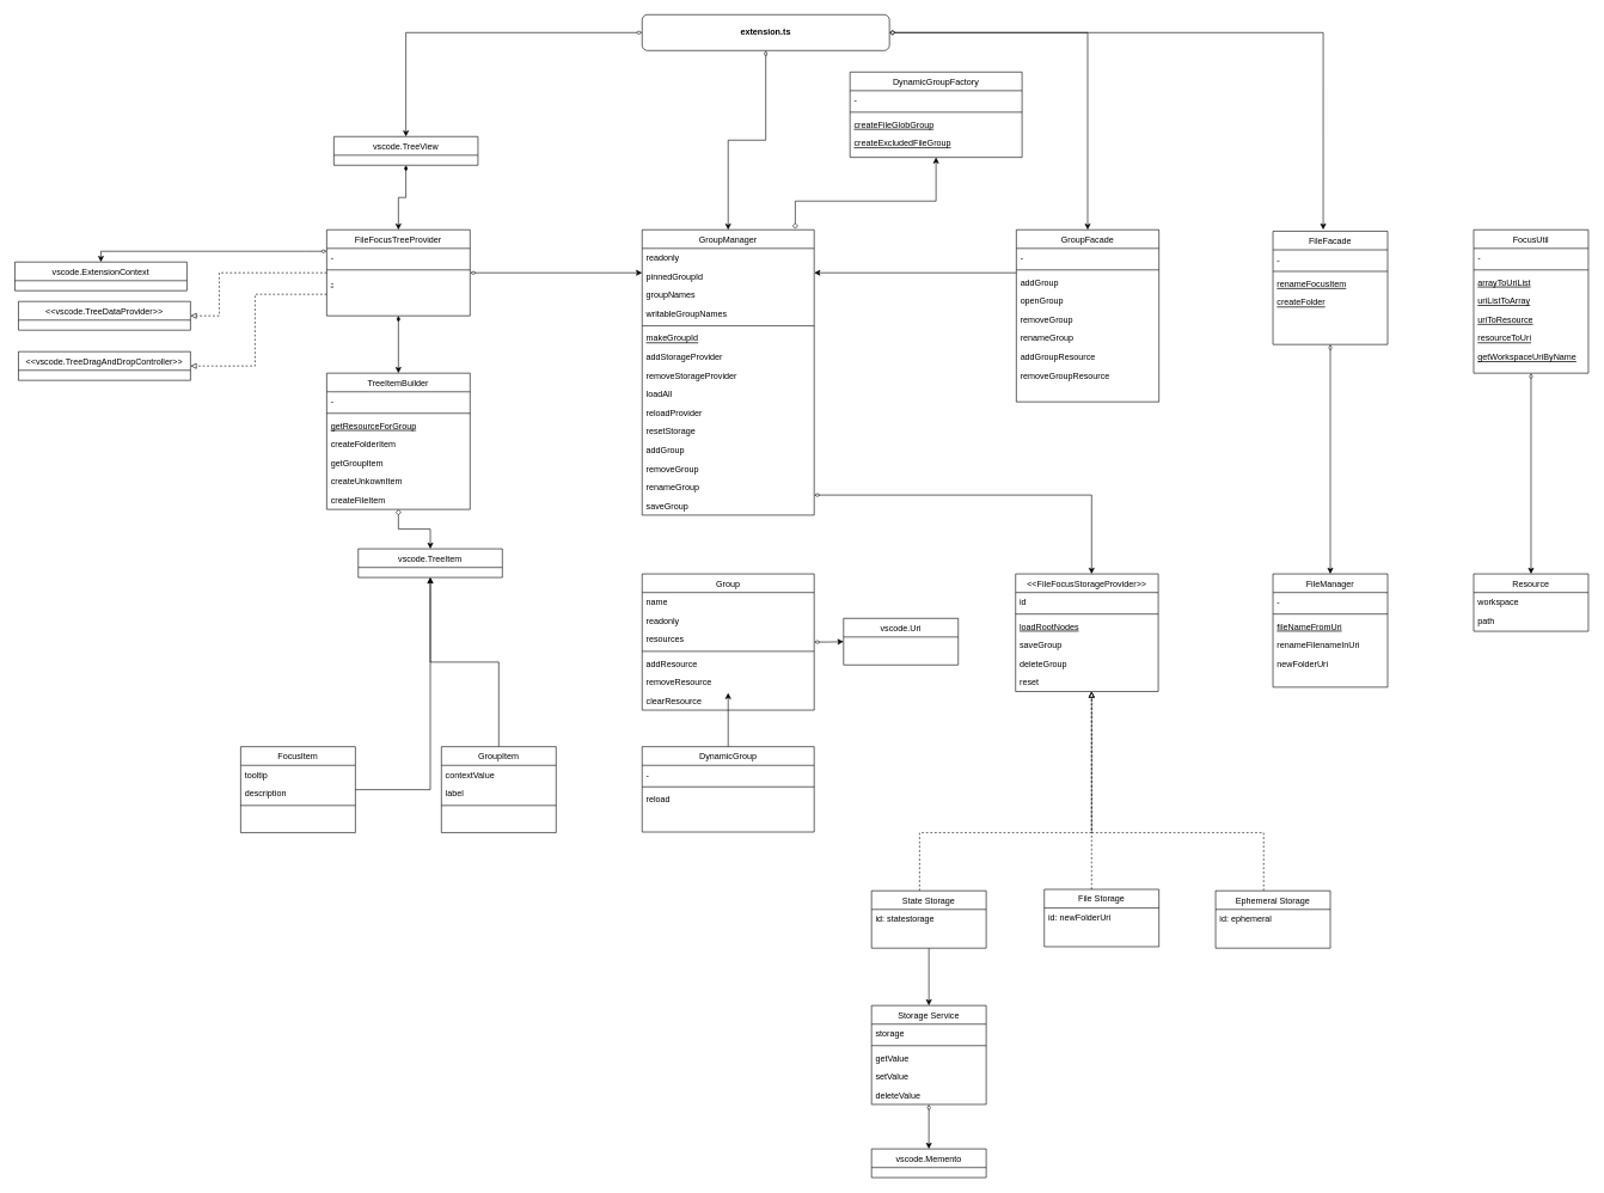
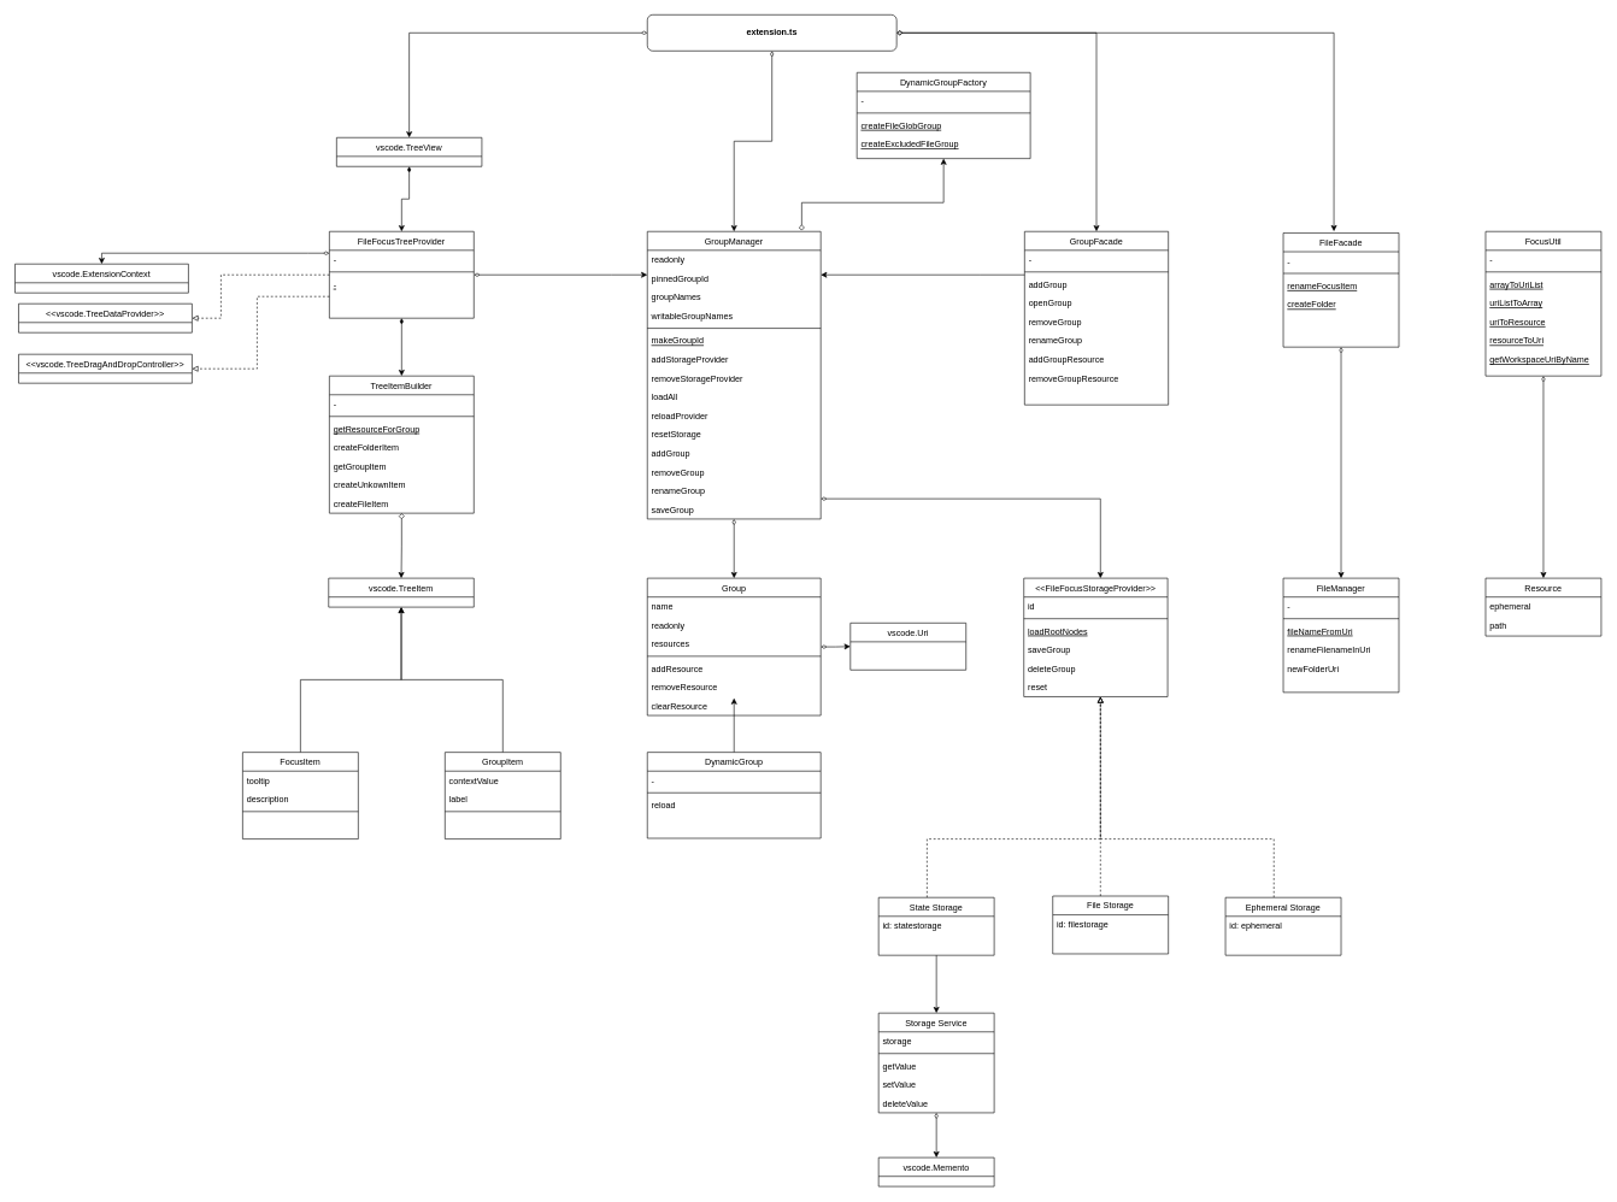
- <mxCell id="56" value="vscode.TreeItem" style="swimlane;fontStyle=0;align=center;verticalAlign=top;childLayout=stackLayout;horizontal=1;startSize=26;horizontalStack=0;resizeParent=1;resizeLast=0;collapsible=1;marginBottom=0;rounded=0;shadow=0;strokeWidth=1;" parent="1" vertex="1"><mxGeometry x="499" y="765" width="201" height="40" as="geometry"><mxRectangle x="130" y="380" width="160" height="26" as="alternateBounds" /></mxGeometry></mxCell>
+ <mxCell id="56" value="vscode.TreeItem" style="swimlane;fontStyle=0;align=center;verticalAlign=top;childLayout=stackLayout;horizontal=1;startSize=26;horizontalStack=0;resizeParent=1;resizeLast=0;collapsible=1;marginBottom=0;rounded=0;shadow=0;strokeWidth=1;" parent="1" vertex="1"><mxGeometry x="454" y="800" width="201" height="40" as="geometry"><mxRectangle x="130" y="380" width="160" height="26" as="alternateBounds" /></mxGeometry></mxCell>
+ <mxCell id="98" style="edgeStyle=orthogonalEdgeStyle;rounded=0;orthogonalLoop=1;jettySize=auto;html=1;startArrow=diamondThin;startFill=0;" parent="1" source="100" target="79" edge="1"><mxGeometry relative="1" as="geometry"><Array as="points"><mxPoint x="1085" y="659" /><mxPoint x="1085" y="659" /></Array></mxGeometry></mxCell>
- <mxCell id="117" value="workspace" style="text;align=left;verticalAlign=top;spacingLeft=4;spacingRight=4;overflow=hidden;rotatable=0;points=[[0,0.5],[1,0.5]];portConstraint=eastwest;" parent="116" vertex="1"><mxGeometry y="26" width="160" height="26" as="geometry" /></mxCell>
+ <mxCell id="117" value="ephemeral" style="text;align=left;verticalAlign=top;spacingLeft=4;spacingRight=4;overflow=hidden;rotatable=0;points=[[0,0.5],[1,0.5]];portConstraint=eastwest;" parent="116" vertex="1"><mxGeometry y="26" width="160" height="26" as="geometry" /></mxCell>
- <mxCell id="15" value="id: newFolderUri" style="text;align=left;verticalAlign=top;spacingLeft=4;spacingRight=4;overflow=hidden;rotatable=0;points=[[0,0.5],[1,0.5]];portConstraint=eastwest;" parent="14" vertex="1"><mxGeometry y="26" width="160" height="26" as="geometry" /></mxCell>
+ <mxCell id="15" value="id: filestorage" style="text;align=left;verticalAlign=top;spacingLeft=4;spacingRight=4;overflow=hidden;rotatable=0;points=[[0,0.5],[1,0.5]];portConstraint=eastwest;" parent="14" vertex="1"><mxGeometry y="26" width="160" height="26" as="geometry" /></mxCell>
